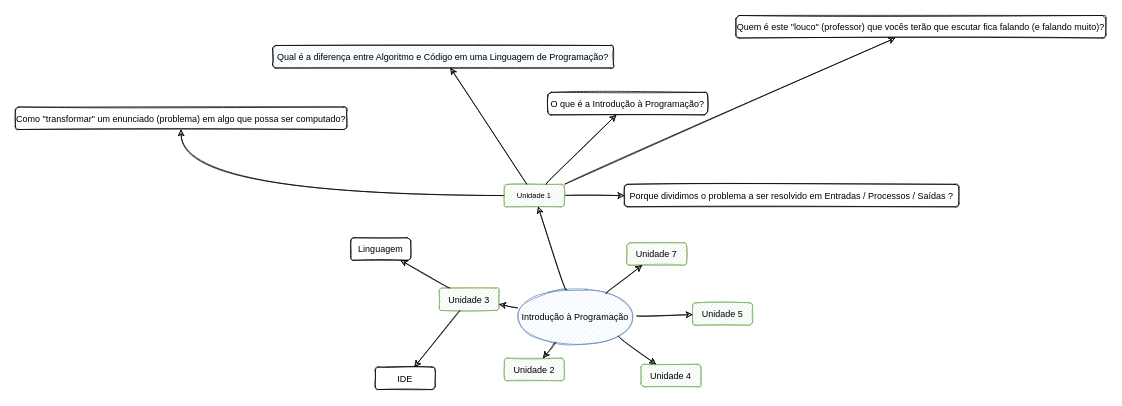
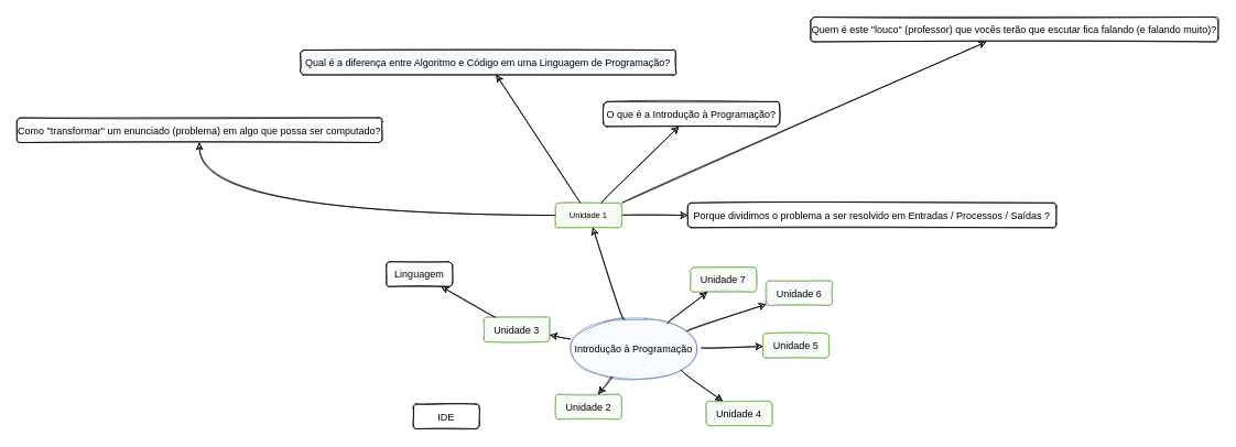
+ <mxCell id="25" value="Unidade 6" style="sketch=1;rounded=1;fillColor=#d5e8d4;strokeColor=#82b366;" parent="1" vertex="1"><mxGeometry x="927.002" y="339.291" width="80" height="30" as="geometry" /></mxCell>
+ <mxCell id="26" value="" style="sketch=1;curved=1;" parent="1" source="2" target="25" edge="1"><mxGeometry relative="1" as="geometry"><mxPoint x="1013.365" y="293.47" as="sourcePoint" /></mxGeometry></mxCell>
- <mxCell id="16" value="" style="sketch=1;curved=1;" parent="1" source="5" target="15" edge="1"><mxGeometry relative="1" as="geometry" /></mxCell>
